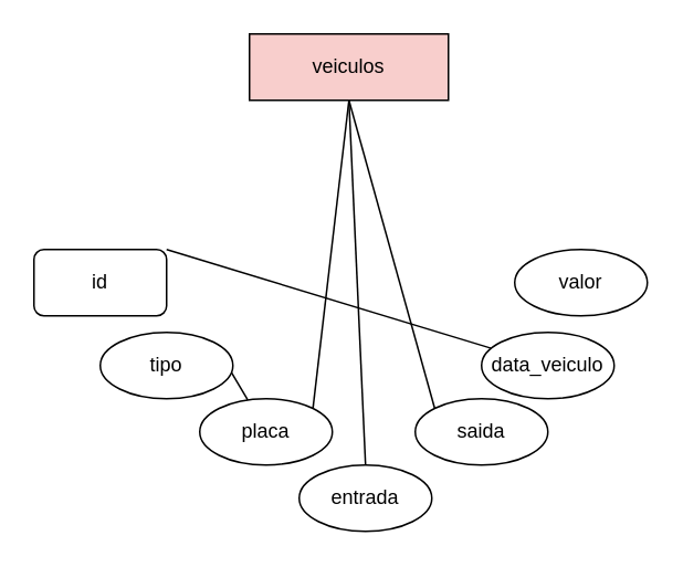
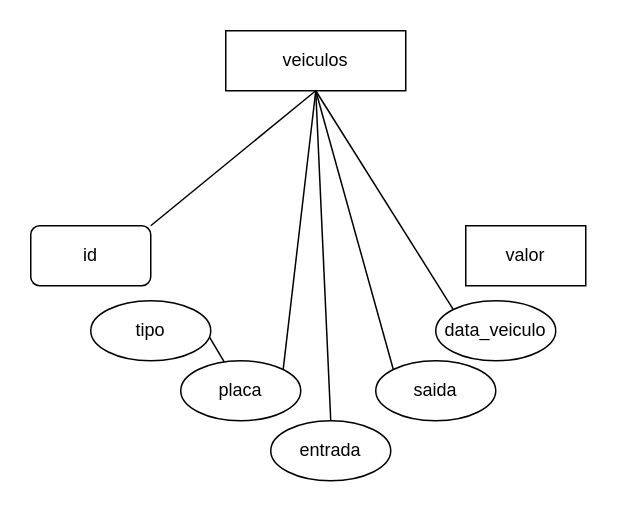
- <mxCell id="2" value="veiculos" style="rounded=0;whiteSpace=wrap;html=1;fillColor=#f8cecc;" vertex="1" parent="1"><mxGeometry x="150" y="20" width="120" height="40" as="geometry" /></mxCell>
+ <mxCell id="2" value="veiculos" style="rounded=0;whiteSpace=wrap;html=1;" vertex="1" parent="1"><mxGeometry x="150" y="20" width="120" height="40" as="geometry" /></mxCell>
+ <mxCell id="14" style="edgeStyle=none;rounded=0;orthogonalLoop=1;jettySize=auto;html=1;exitX=0;exitY=0;exitDx=0;exitDy=0;entryX=0.5;entryY=1;entryDx=0;entryDy=0;endArrow=none;endFill=0;" edge="1" parent="1" source="15" target="2"><mxGeometry relative="1" as="geometry" /></mxCell>
- <mxCell id="9" value="valor" style="ellipse;whiteSpace=wrap;html=1;" vertex="1" parent="1"><mxGeometry x="310" y="150" width="80" height="40" as="geometry" /></mxCell>
+ <mxCell id="9" value="valor" style="whiteSpace=wrap;html=1;rounded=0;" vertex="1" parent="1"><mxGeometry x="310" y="150" width="80" height="40" as="geometry" /></mxCell>
- <mxCell id="3" style="rounded=0;orthogonalLoop=1;jettySize=auto;html=1;exitX=1;exitY=0;exitDx=0;exitDy=0;endArrow=none;endFill=0;" edge="1" parent="1" source="4" target="15"><mxGeometry relative="1" as="geometry" /></mxCell>
+ <mxCell id="3" style="rounded=0;orthogonalLoop=1;jettySize=auto;html=1;exitX=1;exitY=0;exitDx=0;exitDy=0;entryX=0.5;entryY=1;entryDx=0;entryDy=0;endArrow=none;endFill=0;" edge="1" parent="1" source="4" target="2"><mxGeometry relative="1" as="geometry" /></mxCell>
